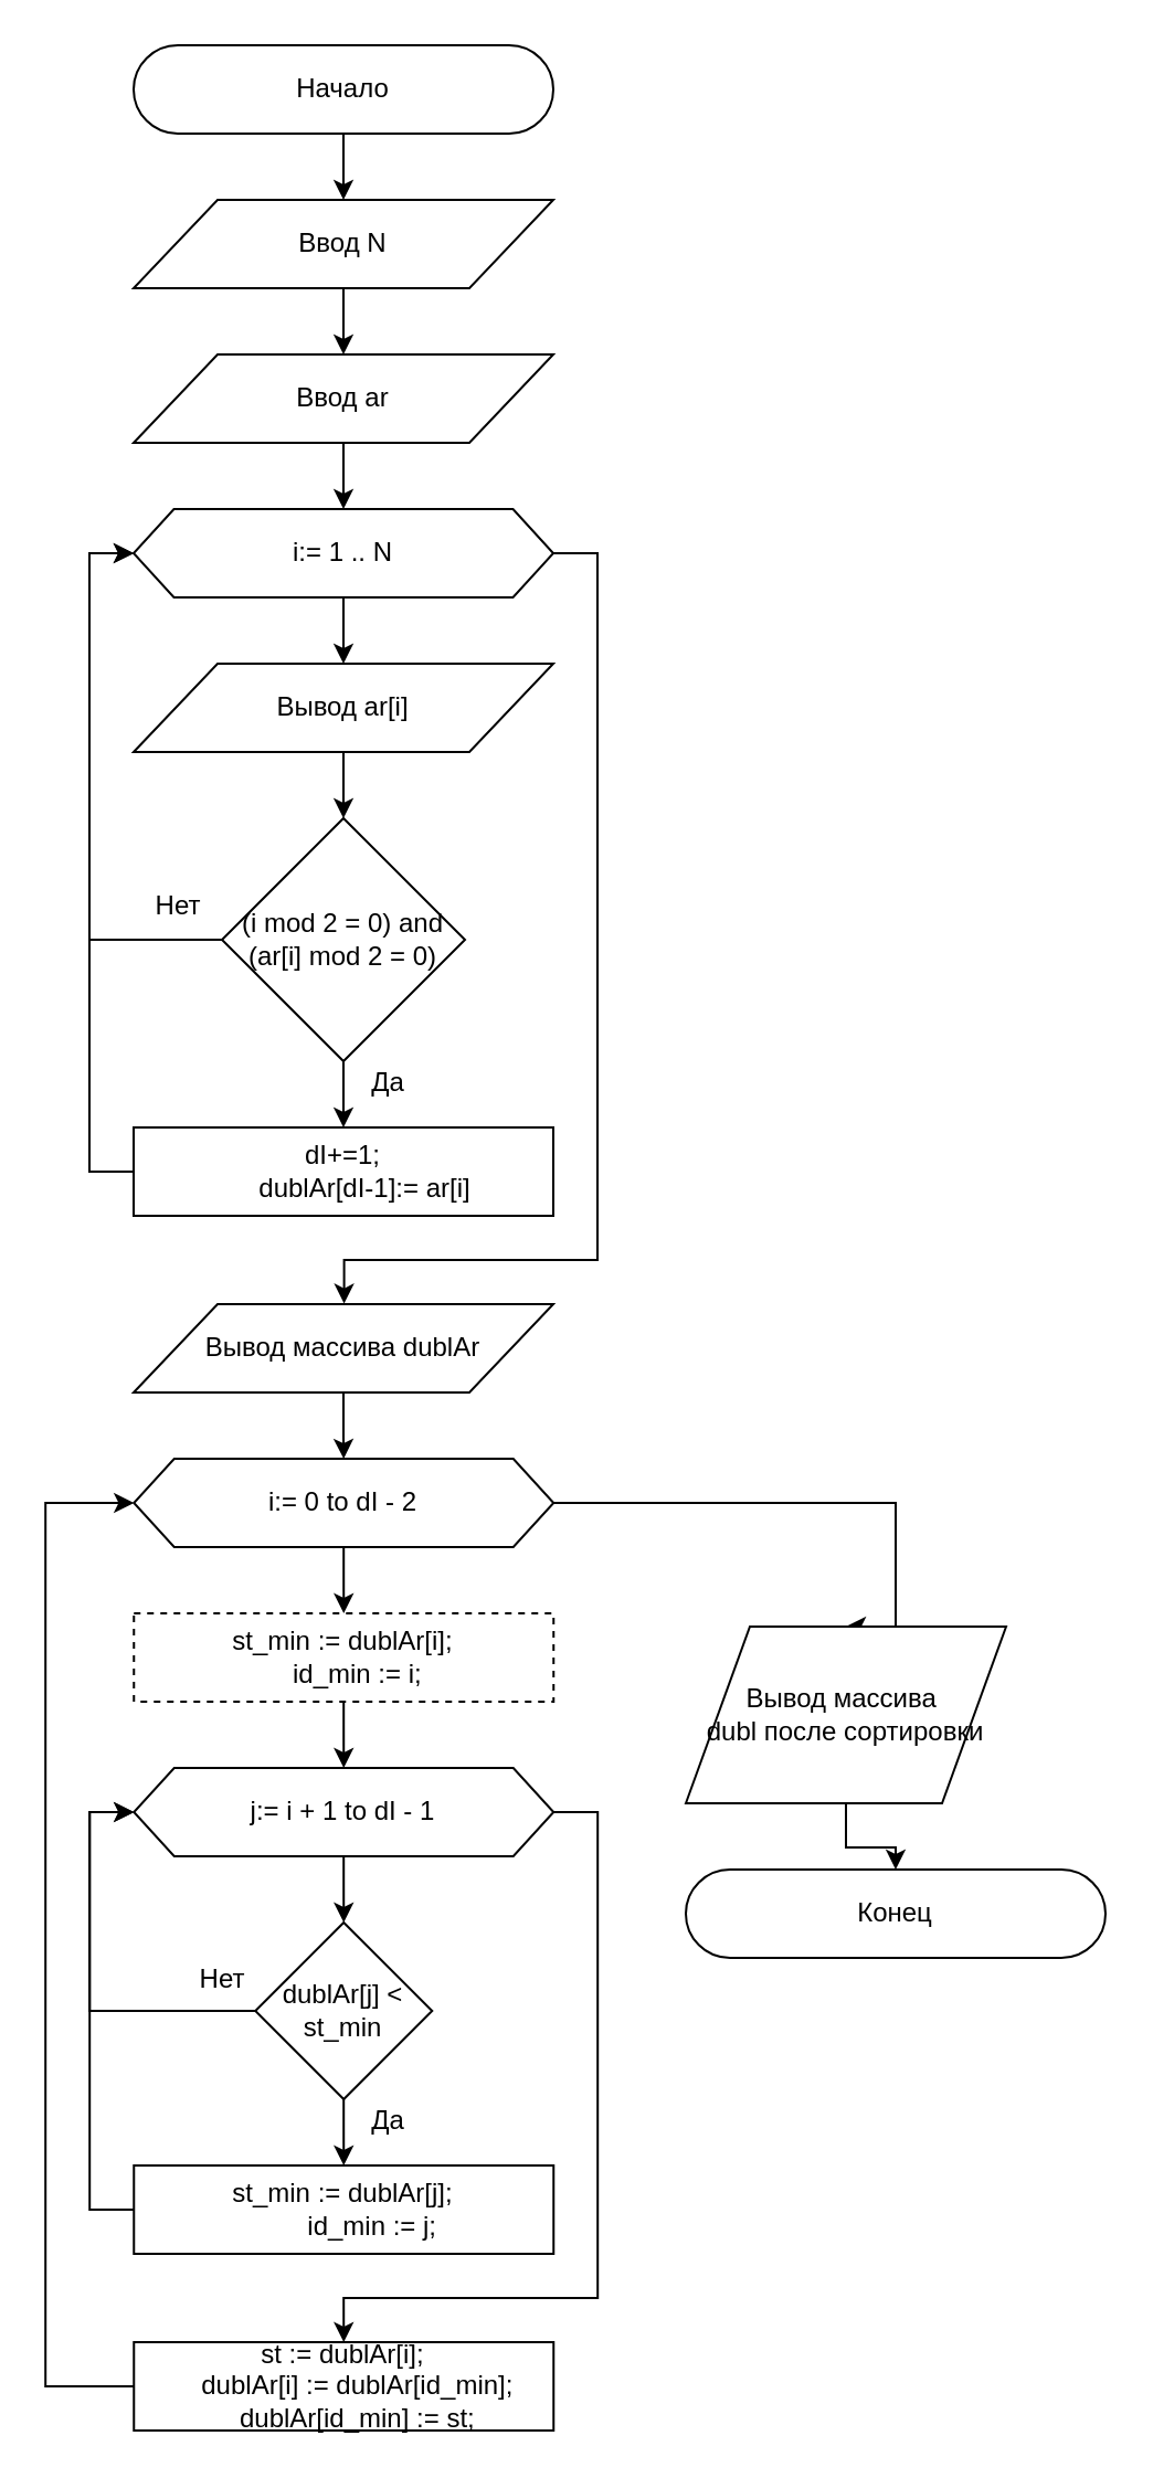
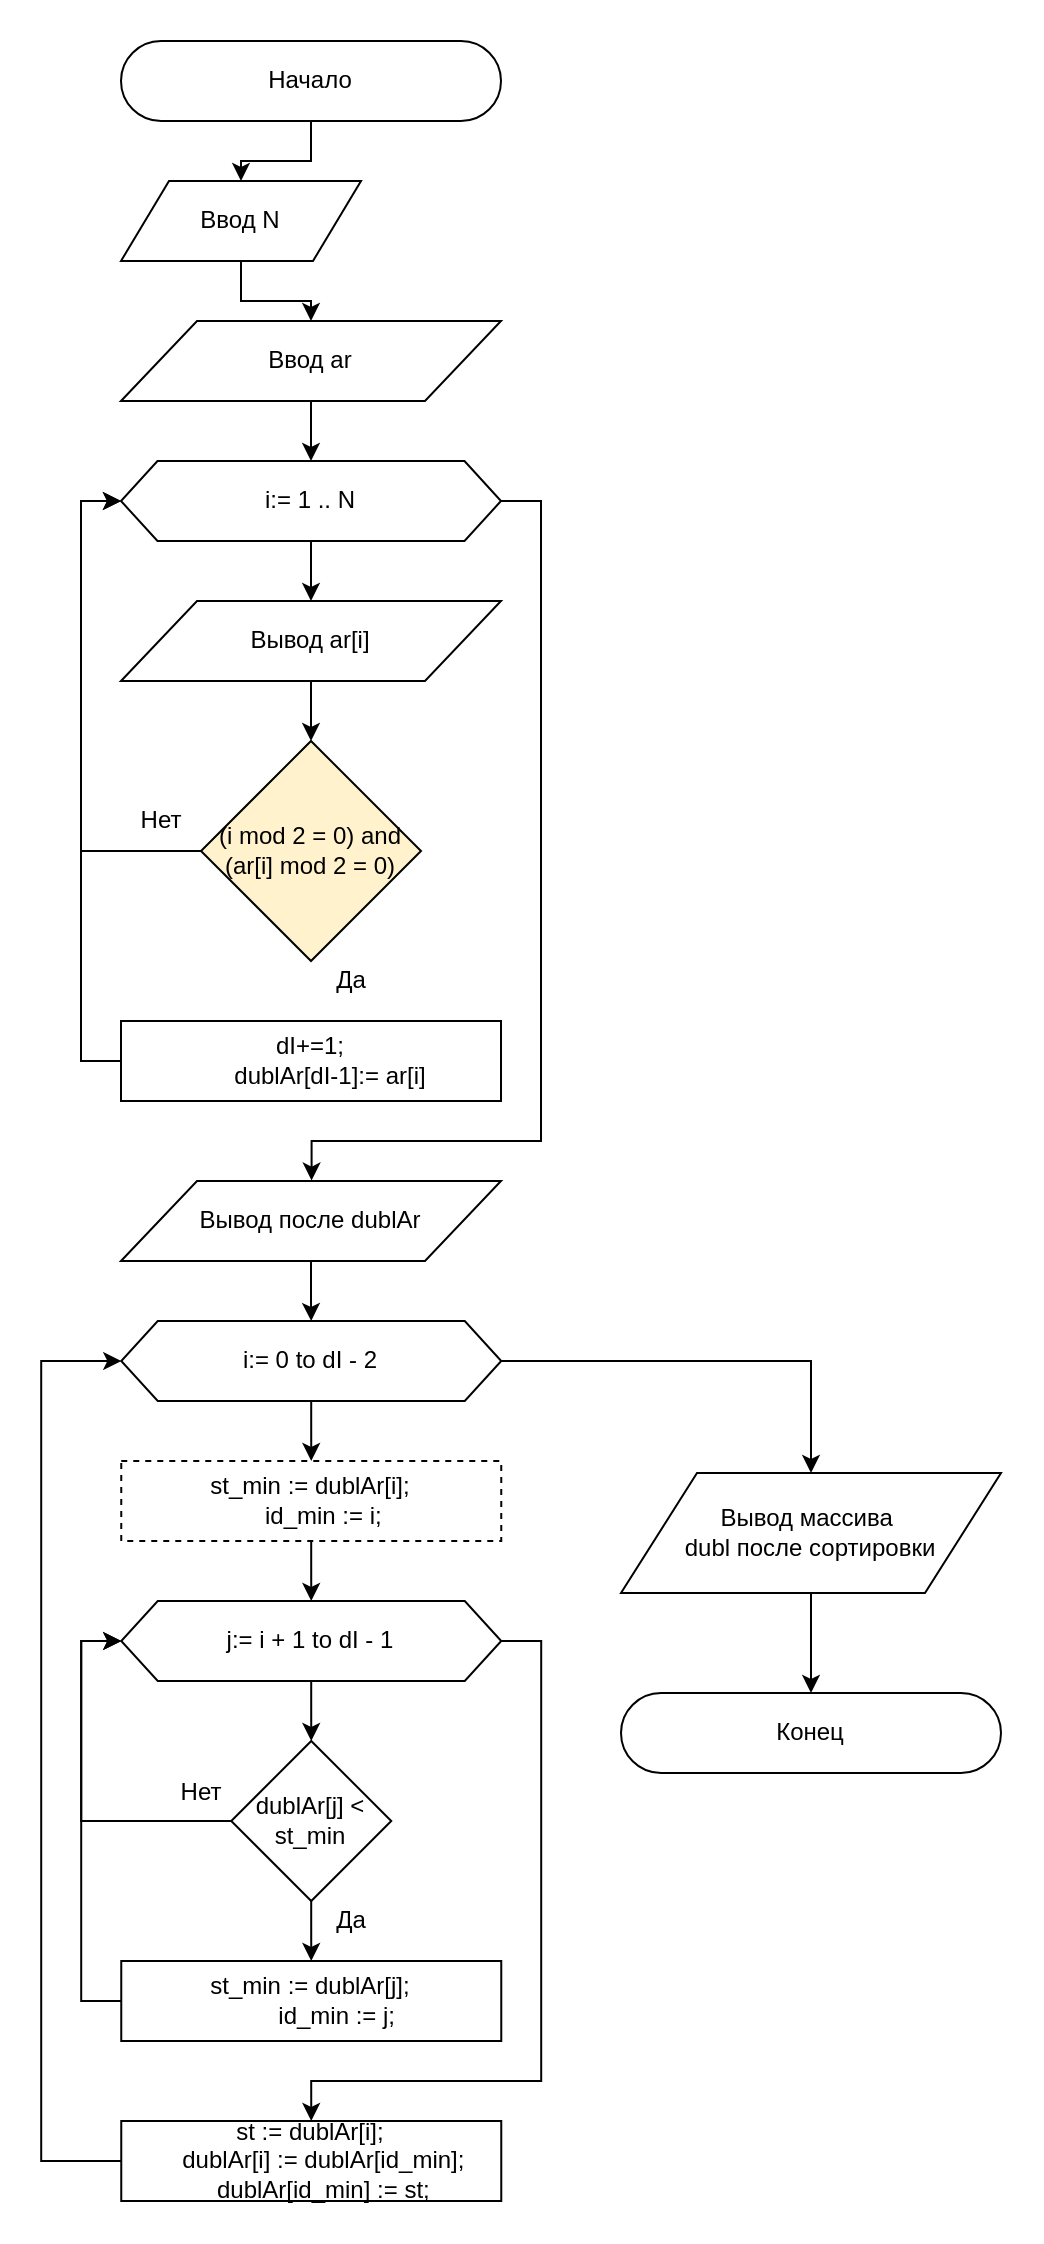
- <mxCell id="5" value="Ввод N" style="shape=parallelogram;perimeter=parallelogramPerimeter;whiteSpace=wrap;html=1;" vertex="1" parent="1"><mxGeometry x="60" y="90" width="190" height="40" as="geometry" /></mxCell>
+ <mxCell id="5" value="Ввод N" style="shape=parallelogram;perimeter=parallelogramPerimeter;whiteSpace=wrap;html=1;" vertex="1" parent="1"><mxGeometry x="60" y="90" width="120" height="40" as="geometry" /></mxCell>
- <mxCell id="15" value="(i mod 2 = 0) and &lt;br&gt;(ar[i] mod 2 = 0)" style="rhombus;whiteSpace=wrap;html=1;" vertex="1" parent="1"><mxGeometry x="100" y="370" width="110" height="110" as="geometry" /></mxCell>
+ <mxCell id="15" value="(i mod 2 = 0) and &lt;br&gt;(ar[i] mod 2 = 0)" style="rhombus;whiteSpace=wrap;html=1;fillColor=#fff2cc;" vertex="1" parent="1"><mxGeometry x="100" y="370" width="110" height="110" as="geometry" /></mxCell>
- <mxCell id="13" style="edgeStyle=orthogonalEdgeStyle;rounded=0;orthogonalLoop=1;jettySize=auto;html=1;entryX=0.5;entryY=0;entryDx=0;entryDy=0;" edge="1" parent="1" source="15" target="17"><mxGeometry relative="1" as="geometry" /></mxCell>
- <mxCell id="41" value="Вывод массива dublAr" style="shape=parallelogram;perimeter=parallelogramPerimeter;whiteSpace=wrap;html=1;" vertex="1" parent="1"><mxGeometry x="60" y="590" width="190" height="40" as="geometry" /></mxCell>
+ <mxCell id="41" value="Вывод после dublAr" style="shape=parallelogram;perimeter=parallelogramPerimeter;whiteSpace=wrap;html=1;" vertex="1" parent="1"><mxGeometry x="60" y="590" width="190" height="40" as="geometry" /></mxCell>
- <mxCell id="39" value="Вывод массива&amp;nbsp;&lt;br&gt;dubl после сортировки" style="shape=parallelogram;perimeter=parallelogramPerimeter;whiteSpace=wrap;html=1;" vertex="1" parent="1"><mxGeometry x="310" y="736" width="145" height="80" as="geometry" /></mxCell>
+ <mxCell id="39" value="Вывод массива&amp;nbsp;&lt;br&gt;dubl после сортировки" style="shape=parallelogram;perimeter=parallelogramPerimeter;whiteSpace=wrap;html=1;" vertex="1" parent="1"><mxGeometry x="310" y="736" width="190" height="60" as="geometry" /></mxCell>
